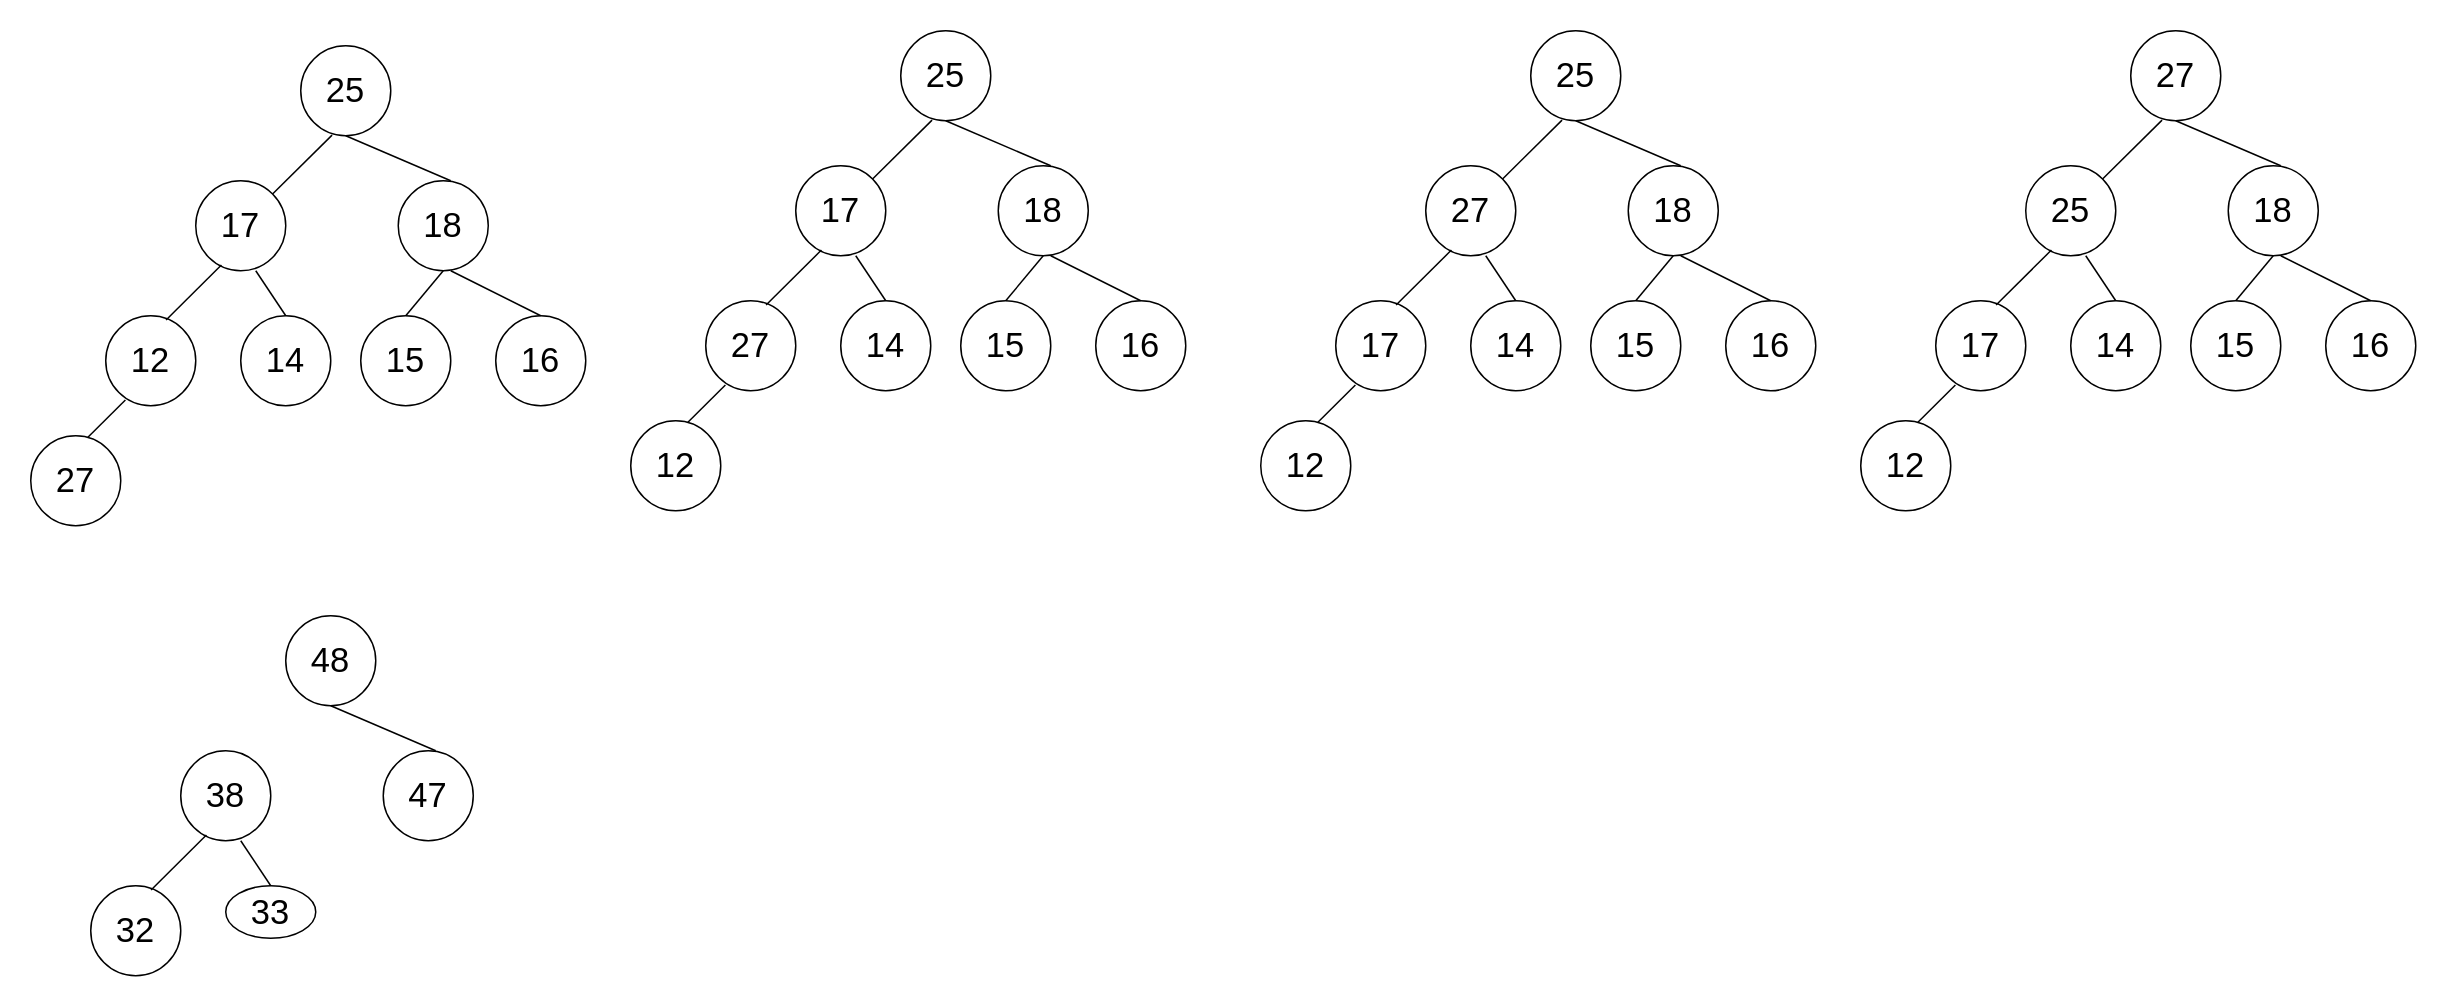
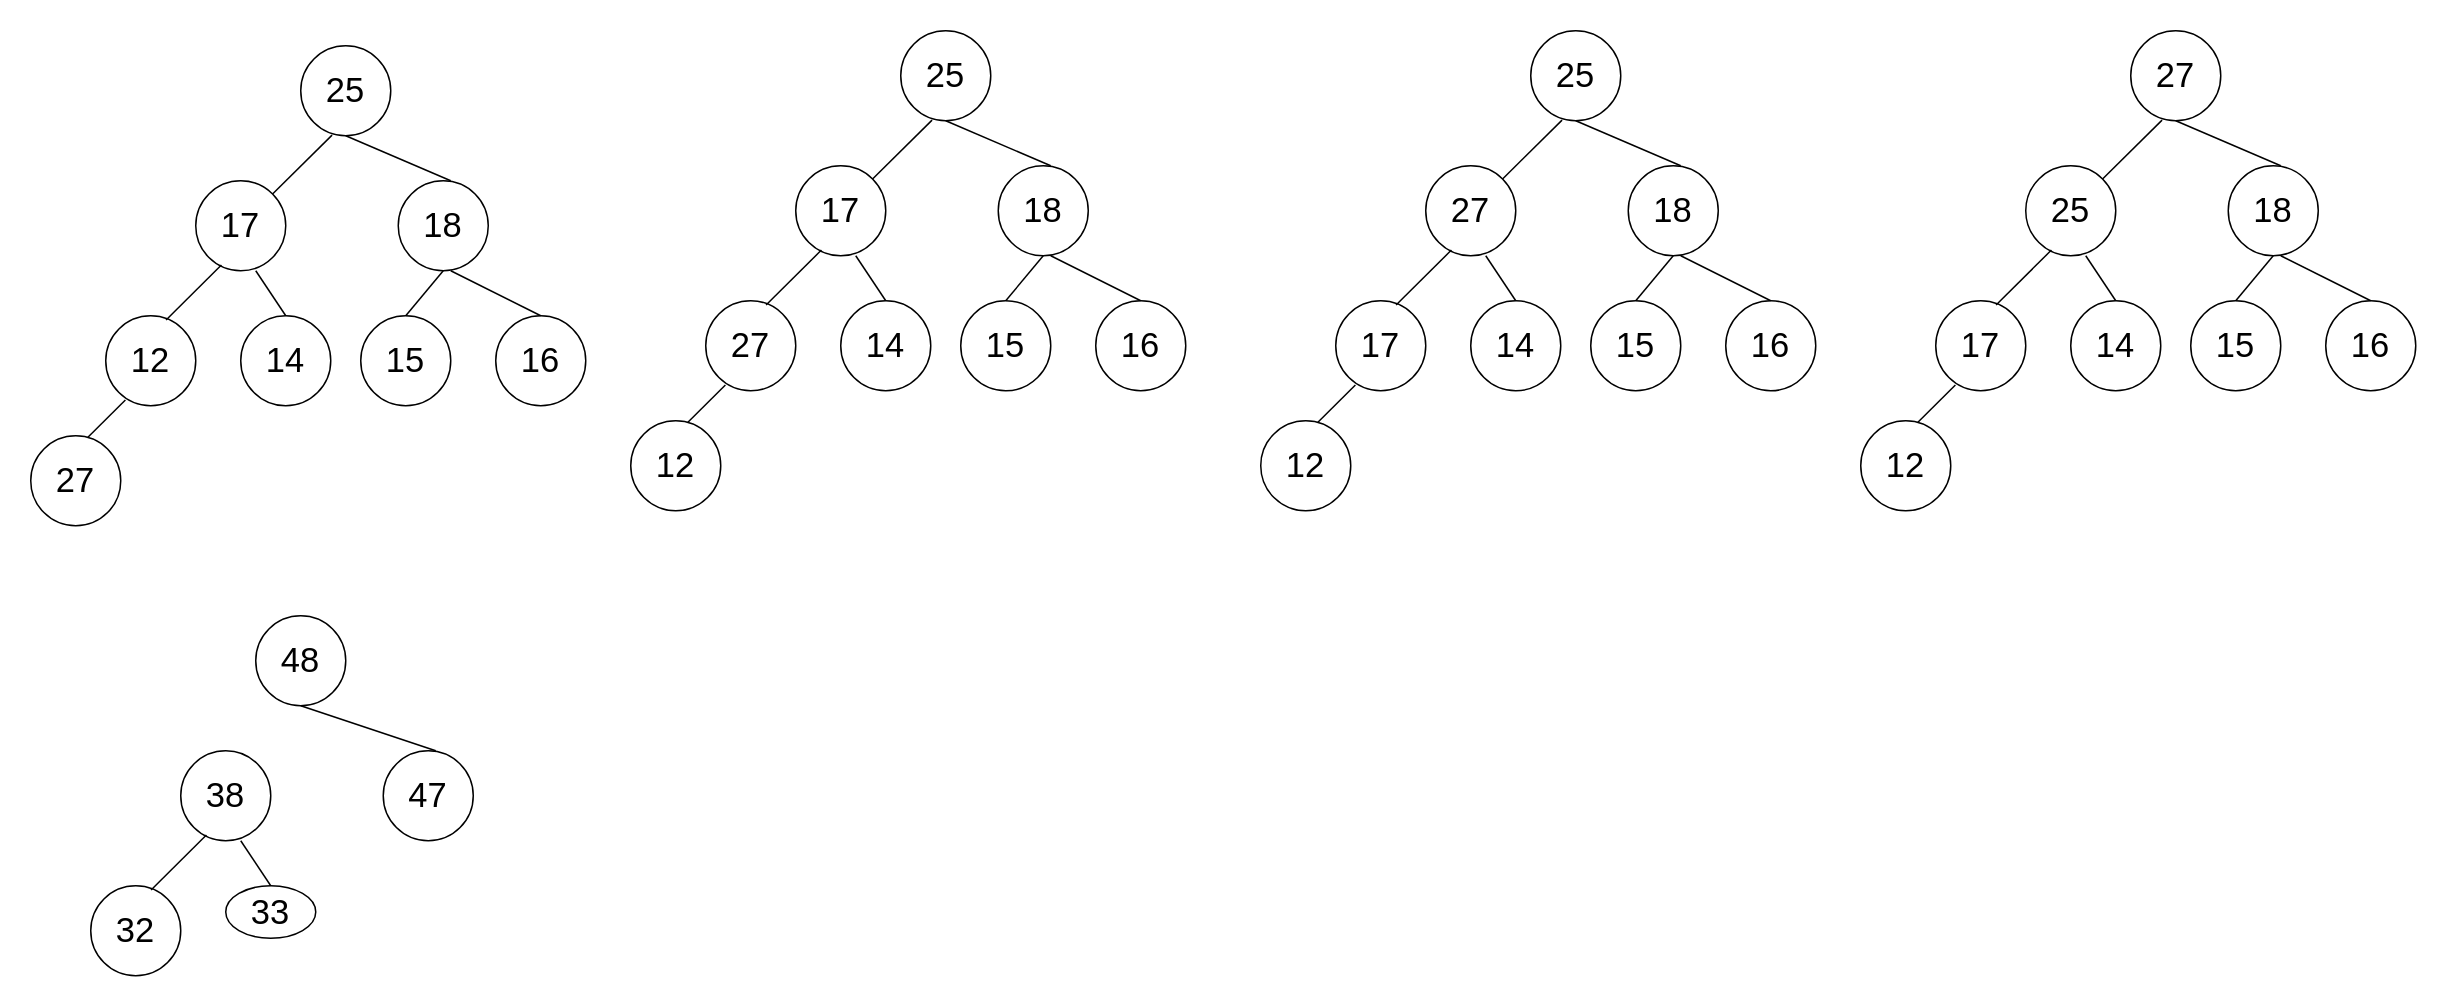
- <mxCell id="62" value="&lt;font style=&quot;font-size: 23px&quot;&gt;48&lt;/font&gt;" style="ellipse;whiteSpace=wrap;html=1;aspect=fixed;fontSize=12;" vertex="1" parent="1"><mxGeometry x="190" y="410" width="60" height="60" as="geometry" /></mxCell>
+ <mxCell id="62" value="&lt;font style=&quot;font-size: 23px&quot;&gt;48&lt;/font&gt;" style="ellipse;whiteSpace=wrap;html=1;aspect=fixed;fontSize=12;" vertex="1" parent="1"><mxGeometry x="170" y="410" width="60" height="60" as="geometry" /></mxCell>
